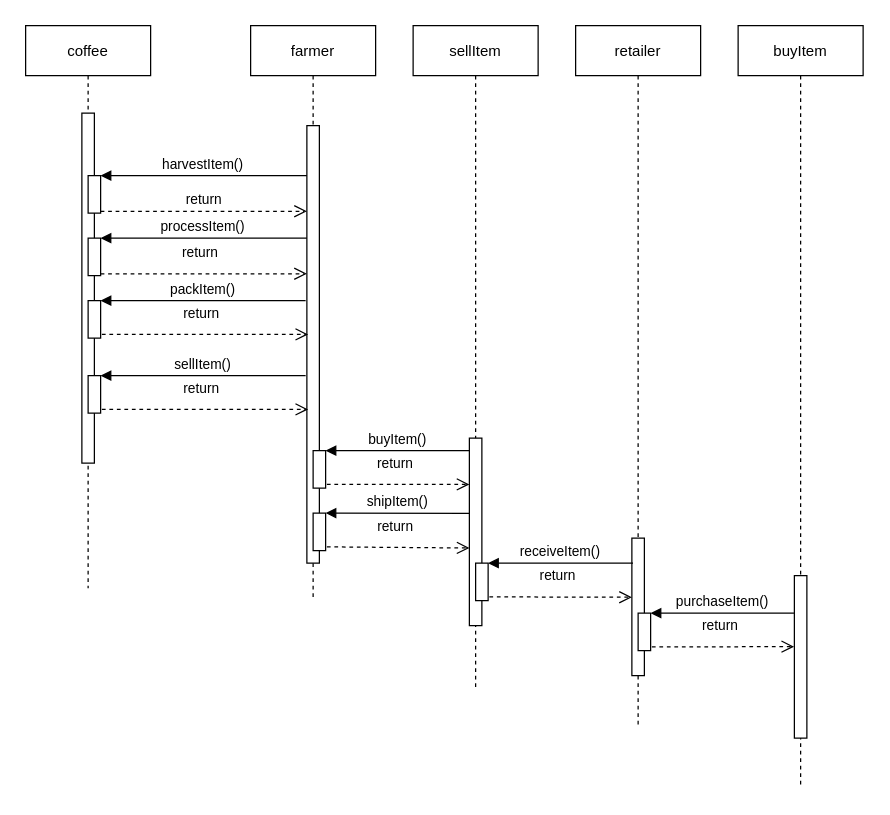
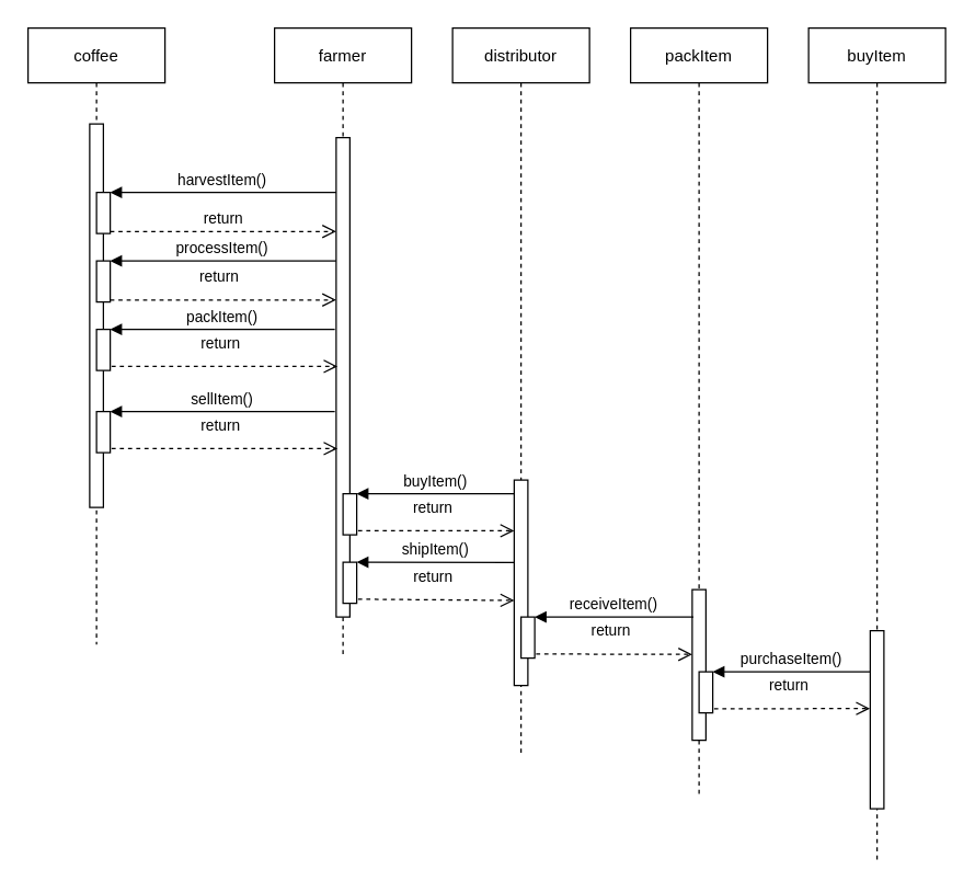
- <mxCell id="13" value="sellItem" style="shape=umlLifeline;perimeter=lifelinePerimeter;container=1;collapsible=0;recursiveResize=0;rounded=0;shadow=0;strokeWidth=1;" vertex="1" parent="1"><mxGeometry x="330" y="20" width="100" height="530" as="geometry" /></mxCell>
+ <mxCell id="13" value="distributor" style="shape=umlLifeline;perimeter=lifelinePerimeter;container=1;collapsible=0;recursiveResize=0;rounded=0;shadow=0;strokeWidth=1;" vertex="1" parent="1"><mxGeometry x="330" y="20" width="100" height="530" as="geometry" /></mxCell>
- <mxCell id="15" value="retailer" style="shape=umlLifeline;perimeter=lifelinePerimeter;container=1;collapsible=0;recursiveResize=0;rounded=0;shadow=0;strokeWidth=1;" vertex="1" parent="1"><mxGeometry x="460" y="20" width="100" height="560" as="geometry" /></mxCell>
+ <mxCell id="15" value="packItem" style="shape=umlLifeline;perimeter=lifelinePerimeter;container=1;collapsible=0;recursiveResize=0;rounded=0;shadow=0;strokeWidth=1;" vertex="1" parent="1"><mxGeometry x="460" y="20" width="100" height="560" as="geometry" /></mxCell>
